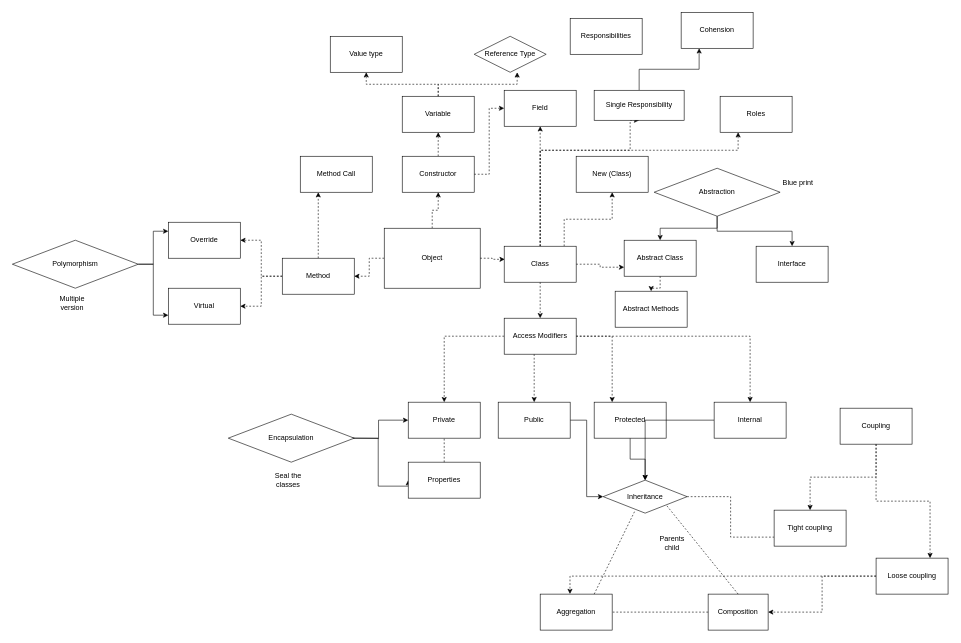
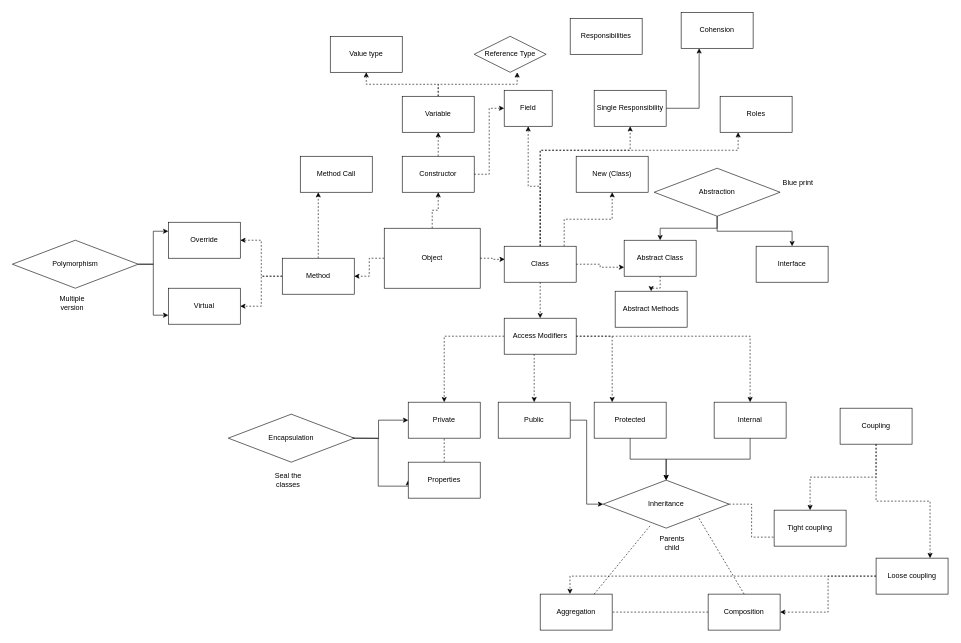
- <mxCell id="77" value="Single Responsibility" style="rounded=0;whiteSpace=wrap;html=1;" vertex="1" parent="1"><mxGeometry x="990" y="150" width="150" height="50" as="geometry" /></mxCell>
+ <mxCell id="77" value="Single Responsibility" style="rounded=0;whiteSpace=wrap;html=1;" vertex="1" parent="1"><mxGeometry x="990" y="150" width="120" height="60" as="geometry" /></mxCell>
- <mxCell id="47" value="Field" style="rounded=0;whiteSpace=wrap;html=1;" parent="1" vertex="1"><mxGeometry x="840" y="150" width="120" height="60" as="geometry" /></mxCell>
+ <mxCell id="47" value="Field" style="rounded=0;whiteSpace=wrap;html=1;" parent="1" vertex="1"><mxGeometry x="840" y="150" width="80" height="60" as="geometry" /></mxCell>
- <mxCell id="34" value="Inheritance" style="rhombus;whiteSpace=wrap;html=1;" parent="1" vertex="1"><mxGeometry x="1005" y="800" width="140" height="55" as="geometry" /></mxCell>
+ <mxCell id="34" value="Inheritance" style="rhombus;whiteSpace=wrap;html=1;" parent="1" vertex="1"><mxGeometry x="1005" y="800" width="210" height="80" as="geometry" /></mxCell>
- <mxCell id="39" value="Composition" style="rounded=0;whiteSpace=wrap;html=1;" parent="1" vertex="1"><mxGeometry x="1180" y="990" width="100" height="60" as="geometry" /></mxCell>
+ <mxCell id="39" value="Composition" style="rounded=0;whiteSpace=wrap;html=1;" parent="1" vertex="1"><mxGeometry x="1180" y="990" width="120" height="60" as="geometry" /></mxCell>
